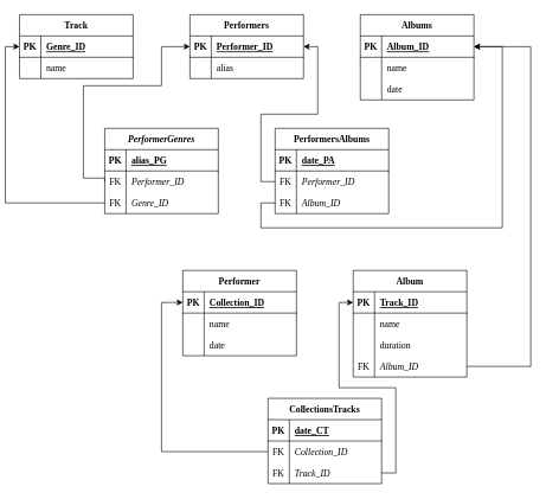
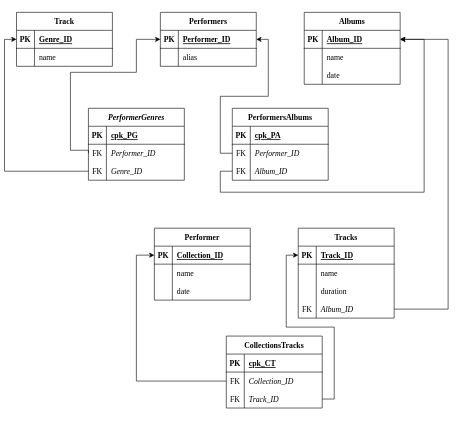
- <mxCell id="52" value="alias_PG" style="shape=partialRectangle;connectable=0;fillColor=none;top=0;left=0;bottom=0;right=0;align=left;spacingLeft=6;fontStyle=5;overflow=hidden;fontFamily=Verdana;fontSize=13;" vertex="1" parent="50"><mxGeometry x="30" width="130" height="30" as="geometry"><mxRectangle width="130" height="30" as="alternateBounds" /></mxGeometry></mxCell>
+ <mxCell id="52" value="cpk_PG" style="shape=partialRectangle;connectable=0;fillColor=none;top=0;left=0;bottom=0;right=0;align=left;spacingLeft=6;fontStyle=5;overflow=hidden;fontFamily=Verdana;fontSize=13;" vertex="1" parent="50"><mxGeometry x="30" width="130" height="30" as="geometry"><mxRectangle width="130" height="30" as="alternateBounds" /></mxGeometry></mxCell>
- <mxCell id="63" value="date_PA" style="shape=partialRectangle;connectable=0;fillColor=none;top=0;left=0;bottom=0;right=0;align=left;spacingLeft=6;fontStyle=5;overflow=hidden;fontFamily=Verdana;fontSize=13;" vertex="1" parent="61"><mxGeometry x="30" width="130" height="30" as="geometry"><mxRectangle width="130" height="30" as="alternateBounds" /></mxGeometry></mxCell>
+ <mxCell id="63" value="cpk_PA" style="shape=partialRectangle;connectable=0;fillColor=none;top=0;left=0;bottom=0;right=0;align=left;spacingLeft=6;fontStyle=5;overflow=hidden;fontFamily=Verdana;fontSize=13;" vertex="1" parent="61"><mxGeometry x="30" width="130" height="30" as="geometry"><mxRectangle width="130" height="30" as="alternateBounds" /></mxGeometry></mxCell>
- <mxCell id="26" value="Album" style="shape=table;startSize=30;container=1;collapsible=1;childLayout=tableLayout;fixedRows=1;rowLines=0;fontStyle=1;align=center;resizeLast=1;fontFamily=Verdana;fontSize=13;" vertex="1" parent="1"><mxGeometry x="490" y="380" width="160" height="150" as="geometry" /></mxCell>
+ <mxCell id="26" value="Tracks" style="shape=table;startSize=30;container=1;collapsible=1;childLayout=tableLayout;fixedRows=1;rowLines=0;fontStyle=1;align=center;resizeLast=1;fontFamily=Verdana;fontSize=13;" vertex="1" parent="1"><mxGeometry x="490" y="380" width="160" height="150" as="geometry" /></mxCell>
- <mxCell id="77" value="date_CT" style="shape=partialRectangle;connectable=0;fillColor=none;top=0;left=0;bottom=0;right=0;align=left;spacingLeft=6;fontStyle=5;overflow=hidden;fontFamily=Verdana;fontSize=13;" vertex="1" parent="75"><mxGeometry x="30" width="130" height="30" as="geometry"><mxRectangle width="130" height="30" as="alternateBounds" /></mxGeometry></mxCell>
+ <mxCell id="77" value="cpk_CT" style="shape=partialRectangle;connectable=0;fillColor=none;top=0;left=0;bottom=0;right=0;align=left;spacingLeft=6;fontStyle=5;overflow=hidden;fontFamily=Verdana;fontSize=13;" vertex="1" parent="75"><mxGeometry x="30" width="130" height="30" as="geometry"><mxRectangle width="130" height="30" as="alternateBounds" /></mxGeometry></mxCell>
